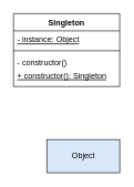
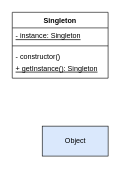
- <mxCell id="3" value="- instance: Object" style="text;strokeColor=none;fillColor=none;align=left;verticalAlign=top;spacingLeft=4;spacingRight=4;overflow=hidden;rotatable=0;points=[[0,0.5],[1,0.5]];portConstraint=eastwest;fontStyle=4" parent="2" vertex="1"><mxGeometry y="26" width="160" height="26" as="geometry" /></mxCell>
+ <mxCell id="3" value="- instance: Singleton" style="text;strokeColor=none;fillColor=none;align=left;verticalAlign=top;spacingLeft=4;spacingRight=4;overflow=hidden;rotatable=0;points=[[0,0.5],[1,0.5]];portConstraint=eastwest;fontStyle=4" parent="2" vertex="1"><mxGeometry y="26" width="160" height="26" as="geometry" /></mxCell>
- <mxCell id="6" value="+ constructor(): Singleton" style="text;strokeColor=none;fillColor=none;align=left;verticalAlign=top;spacingLeft=4;spacingRight=4;overflow=hidden;rotatable=0;points=[[0,0.5],[1,0.5]];portConstraint=eastwest;fontStyle=4;horizontal=1;" parent="2" vertex="1"><mxGeometry y="80" width="160" height="30" as="geometry" /></mxCell>
+ <mxCell id="6" value="+ getInstance(): Singleton" style="text;strokeColor=none;fillColor=none;align=left;verticalAlign=top;spacingLeft=4;spacingRight=4;overflow=hidden;rotatable=0;points=[[0,0.5],[1,0.5]];portConstraint=eastwest;fontStyle=4;horizontal=1;" parent="2" vertex="1"><mxGeometry y="80" width="160" height="30" as="geometry" /></mxCell>
